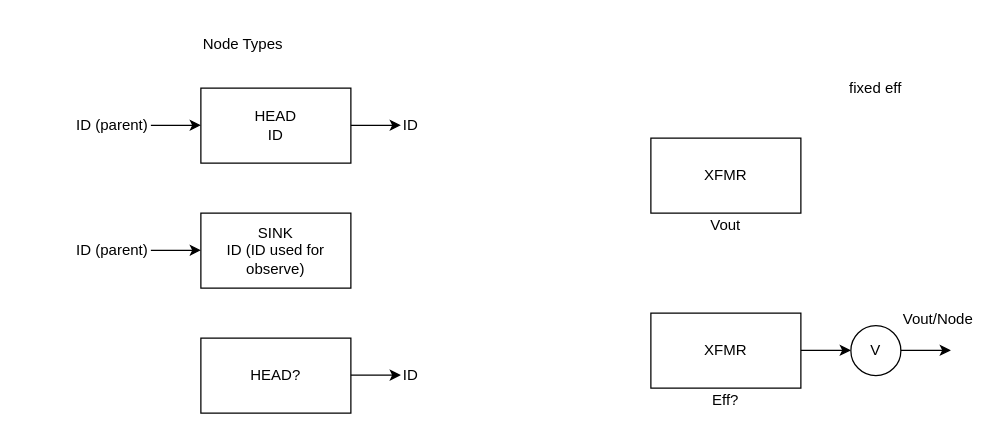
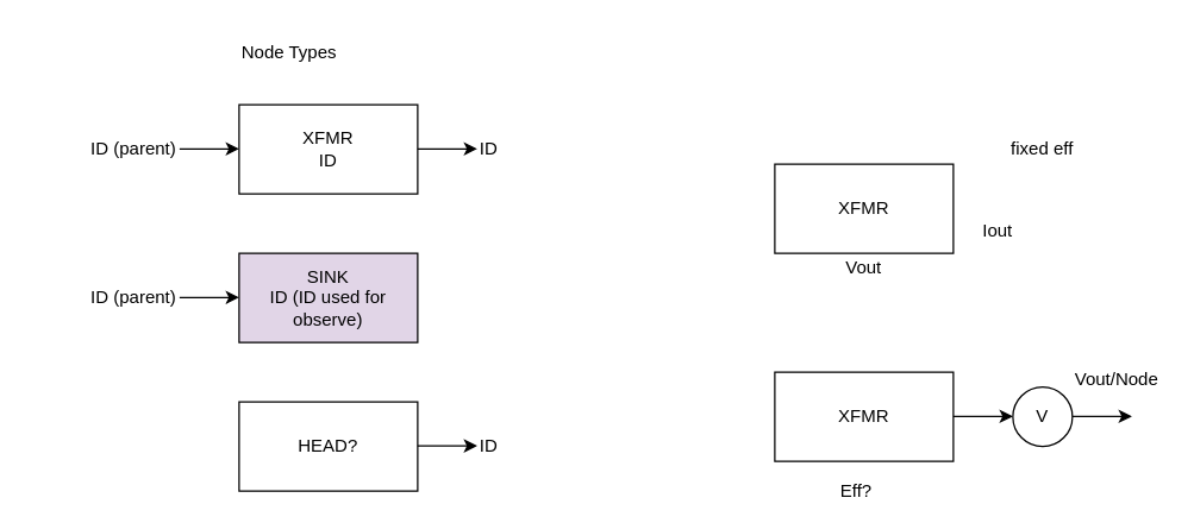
- <mxCell id="18" value="fixed eff" style="text;html=1;strokeColor=none;fillColor=none;align=center;verticalAlign=middle;whiteSpace=wrap;rounded=0;" parent="1" vertex="1"><mxGeometry x="670" y="55" width="60" height="30" as="geometry" /></mxCell>
+ <mxCell id="18" value="fixed eff" style="text;html=1;strokeColor=none;fillColor=none;align=center;verticalAlign=middle;whiteSpace=wrap;rounded=0;" parent="1" vertex="1"><mxGeometry x="670" y="85" width="60" height="30" as="geometry" /></mxCell>
- <mxCell id="2" value="HEAD&lt;br&gt;ID" style="rounded=0;whiteSpace=wrap;html=1;" parent="1" vertex="1"><mxGeometry x="160" y="70" width="120" height="60" as="geometry" /></mxCell>
+ <mxCell id="2" value="XFMR&lt;br&gt;ID" style="rounded=0;whiteSpace=wrap;html=1;" parent="1" vertex="1"><mxGeometry x="160" y="70" width="120" height="60" as="geometry" /></mxCell>
+ <mxCell id="16" value="Iout" style="text;html=1;strokeColor=none;fillColor=none;align=center;verticalAlign=middle;whiteSpace=wrap;rounded=0;" parent="1" vertex="1"><mxGeometry x="640" y="140" width="60" height="30" as="geometry" /></mxCell>
- <mxCell id="4" value="SINK&lt;br&gt;ID (ID used for observe)" style="rounded=0;whiteSpace=wrap;html=1;" parent="1" vertex="1"><mxGeometry x="160" y="170" width="120" height="60" as="geometry" /></mxCell>
+ <mxCell id="4" value="SINK&lt;br&gt;ID (ID used for observe)" style="rounded=0;whiteSpace=wrap;html=1;fillColor=#e1d5e7;" parent="1" vertex="1"><mxGeometry x="160" y="170" width="120" height="60" as="geometry" /></mxCell>
- <mxCell id="14" value="Eff?" style="text;html=1;strokeColor=none;fillColor=none;align=center;verticalAlign=middle;whiteSpace=wrap;rounded=0;" parent="1" vertex="1"><mxGeometry x="520" y="310" width="120" height="20" as="geometry" /></mxCell>
+ <mxCell id="14" value="Eff?" style="text;html=1;strokeColor=none;fillColor=none;align=center;verticalAlign=middle;whiteSpace=wrap;rounded=0;" parent="1" vertex="1"><mxGeometry x="515" y="320" width="120" height="20" as="geometry" /></mxCell>
